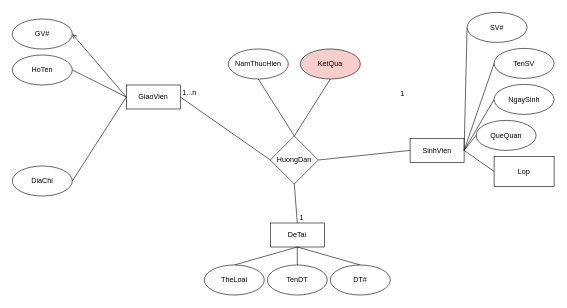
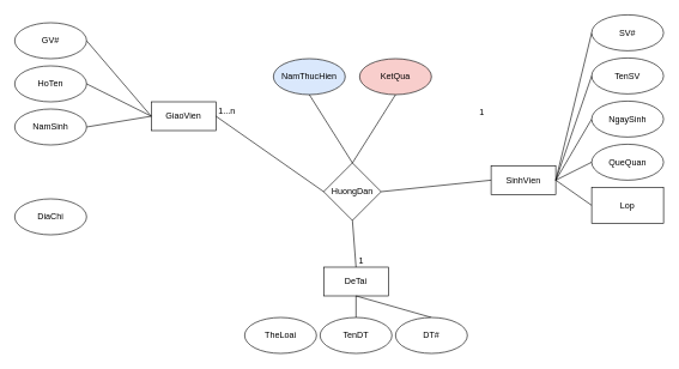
- <mxCell id="20" value="SV#" style="ellipse;whiteSpace=wrap;html=1;" vertex="1" parent="1"><mxGeometry x="778" y="20" width="100" height="50" as="geometry" /></mxCell>
+ <mxCell id="20" value="SV#" style="ellipse;whiteSpace=wrap;html=1;" vertex="1" parent="1"><mxGeometry x="823" y="20" width="100" height="50" as="geometry" /></mxCell>
- <mxCell id="3" value="" style="endArrow=open;html=1;rounded=0;exitX=0;exitY=0.5;exitDx=0;exitDy=0;entryX=1;entryY=0.5;entryDx=0;entryDy=0;" edge="1" parent="1" source="2" target="4"><mxGeometry width="50" height="50" relative="1" as="geometry"><mxPoint x="250" y="271" as="sourcePoint" /><mxPoint x="20" y="41" as="targetPoint" /></mxGeometry></mxCell>
+ <mxCell id="3" value="" style="endArrow=none;html=1;rounded=0;exitX=0;exitY=0.5;exitDx=0;exitDy=0;entryX=1;entryY=0.5;entryDx=0;entryDy=0;" edge="1" parent="1" source="2" target="4"><mxGeometry width="50" height="50" relative="1" as="geometry"><mxPoint x="250" y="271" as="sourcePoint" /><mxPoint x="20" y="41" as="targetPoint" /></mxGeometry></mxCell>
- <mxCell id="31" value="NamThucHien" style="ellipse;whiteSpace=wrap;html=1;" vertex="1" parent="1"><mxGeometry x="380" y="81" width="100" height="50" as="geometry" /></mxCell>
+ <mxCell id="31" value="NamThucHien" style="ellipse;whiteSpace=wrap;html=1;fillColor=#dae8fc;" vertex="1" parent="1"><mxGeometry x="380" y="81" width="100" height="50" as="geometry" /></mxCell>
+ <mxCell id="7" value="" style="endArrow=none;html=1;rounded=0;entryX=1;entryY=0.5;entryDx=0;entryDy=0;exitX=0;exitY=0.5;exitDx=0;exitDy=0;" edge="1" target="8" parent="1" source="2"><mxGeometry width="50" height="50" relative="1" as="geometry"><mxPoint x="-40" y="191" as="sourcePoint" /><mxPoint x="30" y="126" as="targetPoint" /></mxGeometry></mxCell>
+ <mxCell id="8" value="NamSinh" style="ellipse;whiteSpace=wrap;html=1;" vertex="1" parent="1"><mxGeometry x="20" y="151" width="100" height="50" as="geometry" /></mxCell>
- <mxCell id="25" value="QueQuan" style="ellipse;whiteSpace=wrap;html=1;" vertex="1" parent="1"><mxGeometry x="793" y="200" width="100" height="50" as="geometry" /></mxCell>
+ <mxCell id="25" value="QueQuan" style="ellipse;whiteSpace=wrap;html=1;" vertex="1" parent="1"><mxGeometry x="823" y="200" width="100" height="50" as="geometry" /></mxCell>
- <mxCell id="10" value="" style="endArrow=none;html=1;rounded=0;entryX=1;entryY=0.5;entryDx=0;entryDy=0;exitX=0;exitY=0.5;exitDx=0;exitDy=0;" edge="1" target="9" parent="1" source="2"><mxGeometry width="50" height="50" relative="1" as="geometry"><mxPoint x="-130" y="161" as="sourcePoint" /><mxPoint x="30" y="186" as="targetPoint" /></mxGeometry></mxCell>
- <mxCell id="16" value="" style="endArrow=none;html=1;rounded=0;entryX=0.5;entryY=0;entryDx=0;entryDy=0;exitX=0.5;exitY=1;exitDx=0;exitDy=0;" edge="1" source="11" target="17" parent="1"><mxGeometry width="50" height="50" relative="1" as="geometry"><mxPoint x="210" y="471" as="sourcePoint" /><mxPoint x="280" y="406" as="targetPoint" /></mxGeometry></mxCell>
